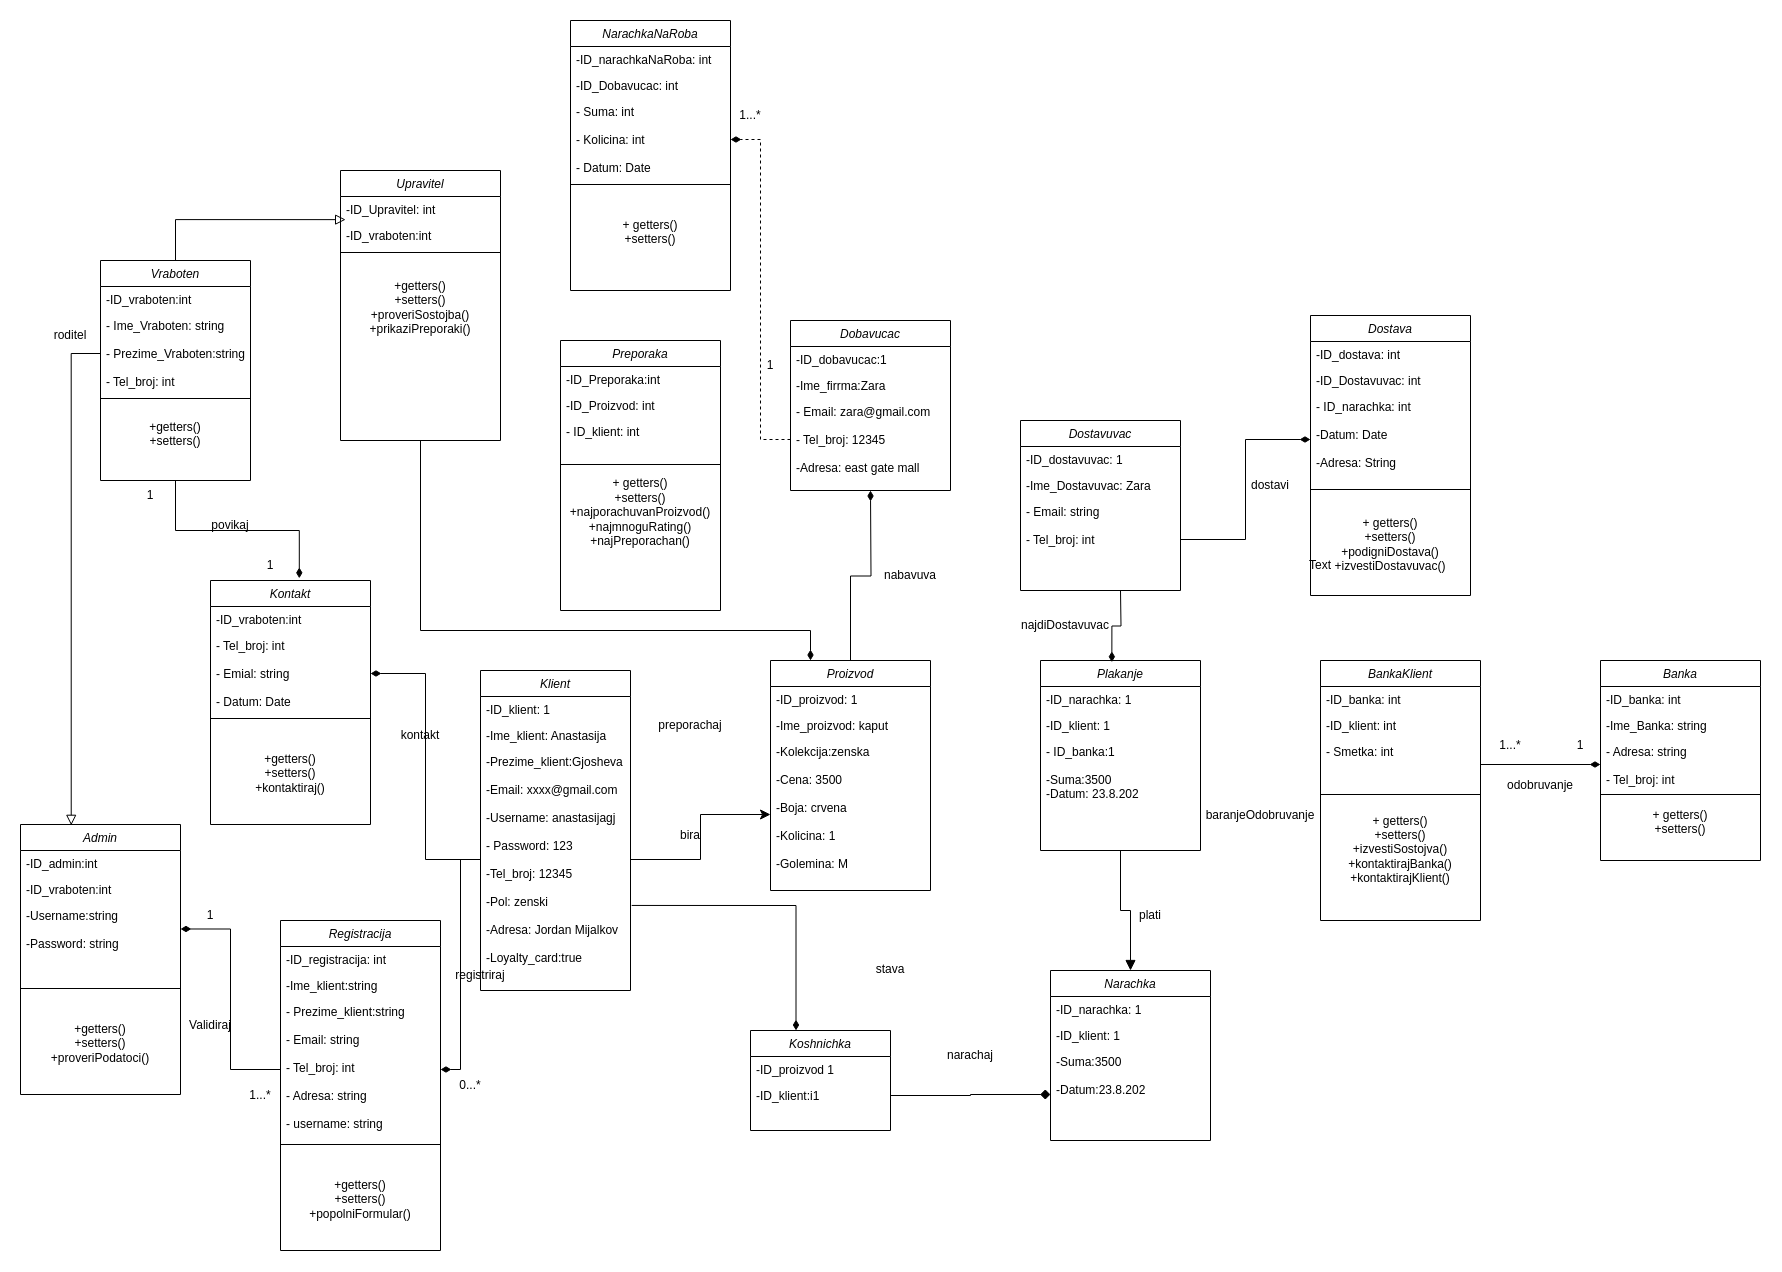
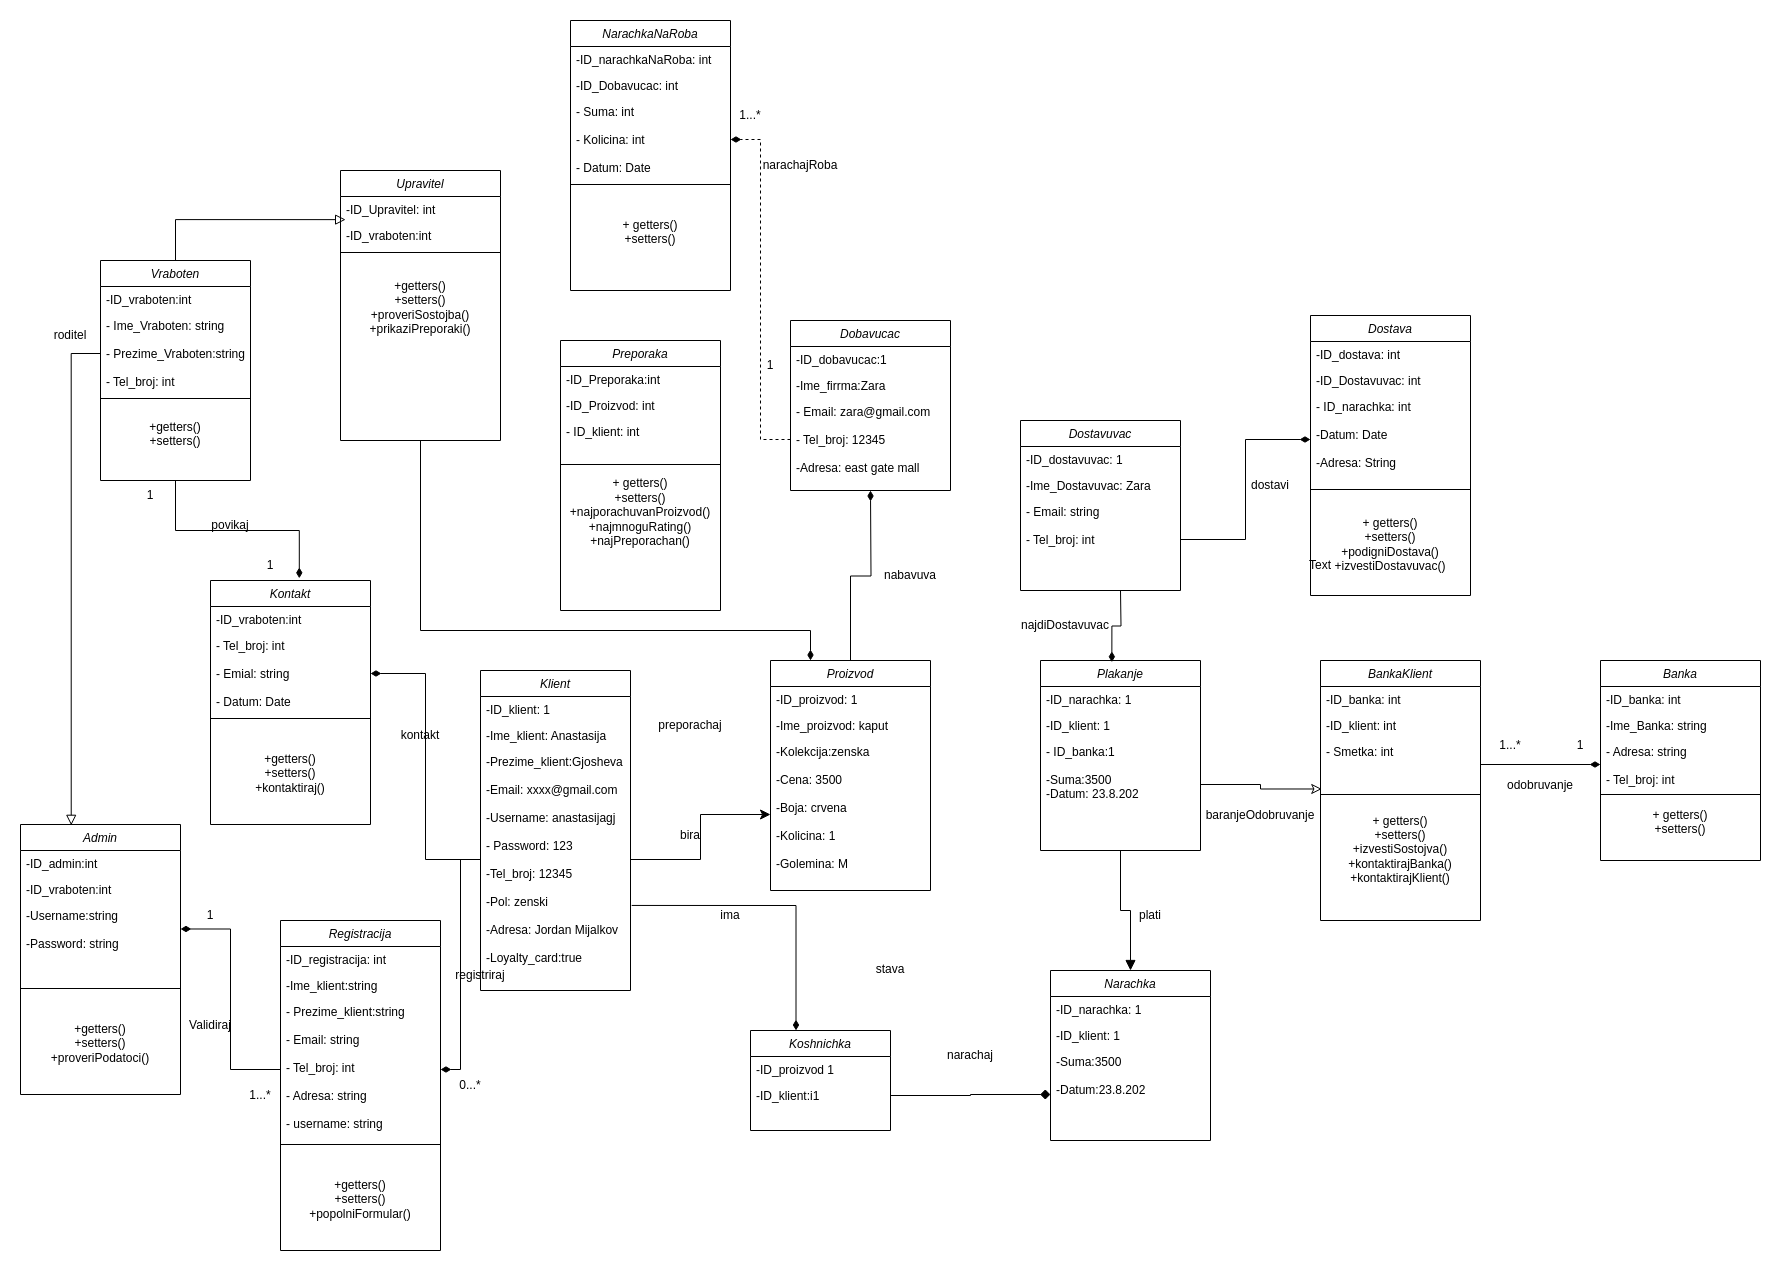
+ <mxCell id="90" value="narachajRoba" style="text;html=1;strokeColor=none;fillColor=none;align=center;verticalAlign=middle;whiteSpace=wrap;rounded=0;" vertex="1" parent="1"><mxGeometry x="770" y="150" width="60" height="30" as="geometry" /></mxCell>
+ <mxCell id="52" style="edgeStyle=orthogonalEdgeStyle;rounded=0;orthogonalLoop=1;jettySize=auto;html=1;exitX=1;exitY=0.5;exitDx=0;exitDy=0;entryX=0.008;entryY=0.971;entryDx=0;entryDy=0;entryPerimeter=0;strokeWidth=1;endArrow=classic;endFill=0;endSize=8;" edge="1" parent="1" source="28" target="32"><mxGeometry relative="1" as="geometry" /></mxCell>
+ <mxCell id="18" value="ima" style="text;html=1;strokeColor=none;fillColor=none;align=center;verticalAlign=middle;whiteSpace=wrap;rounded=0;" vertex="1" parent="1"><mxGeometry x="700" y="900" width="60" height="30" as="geometry" /></mxCell>
